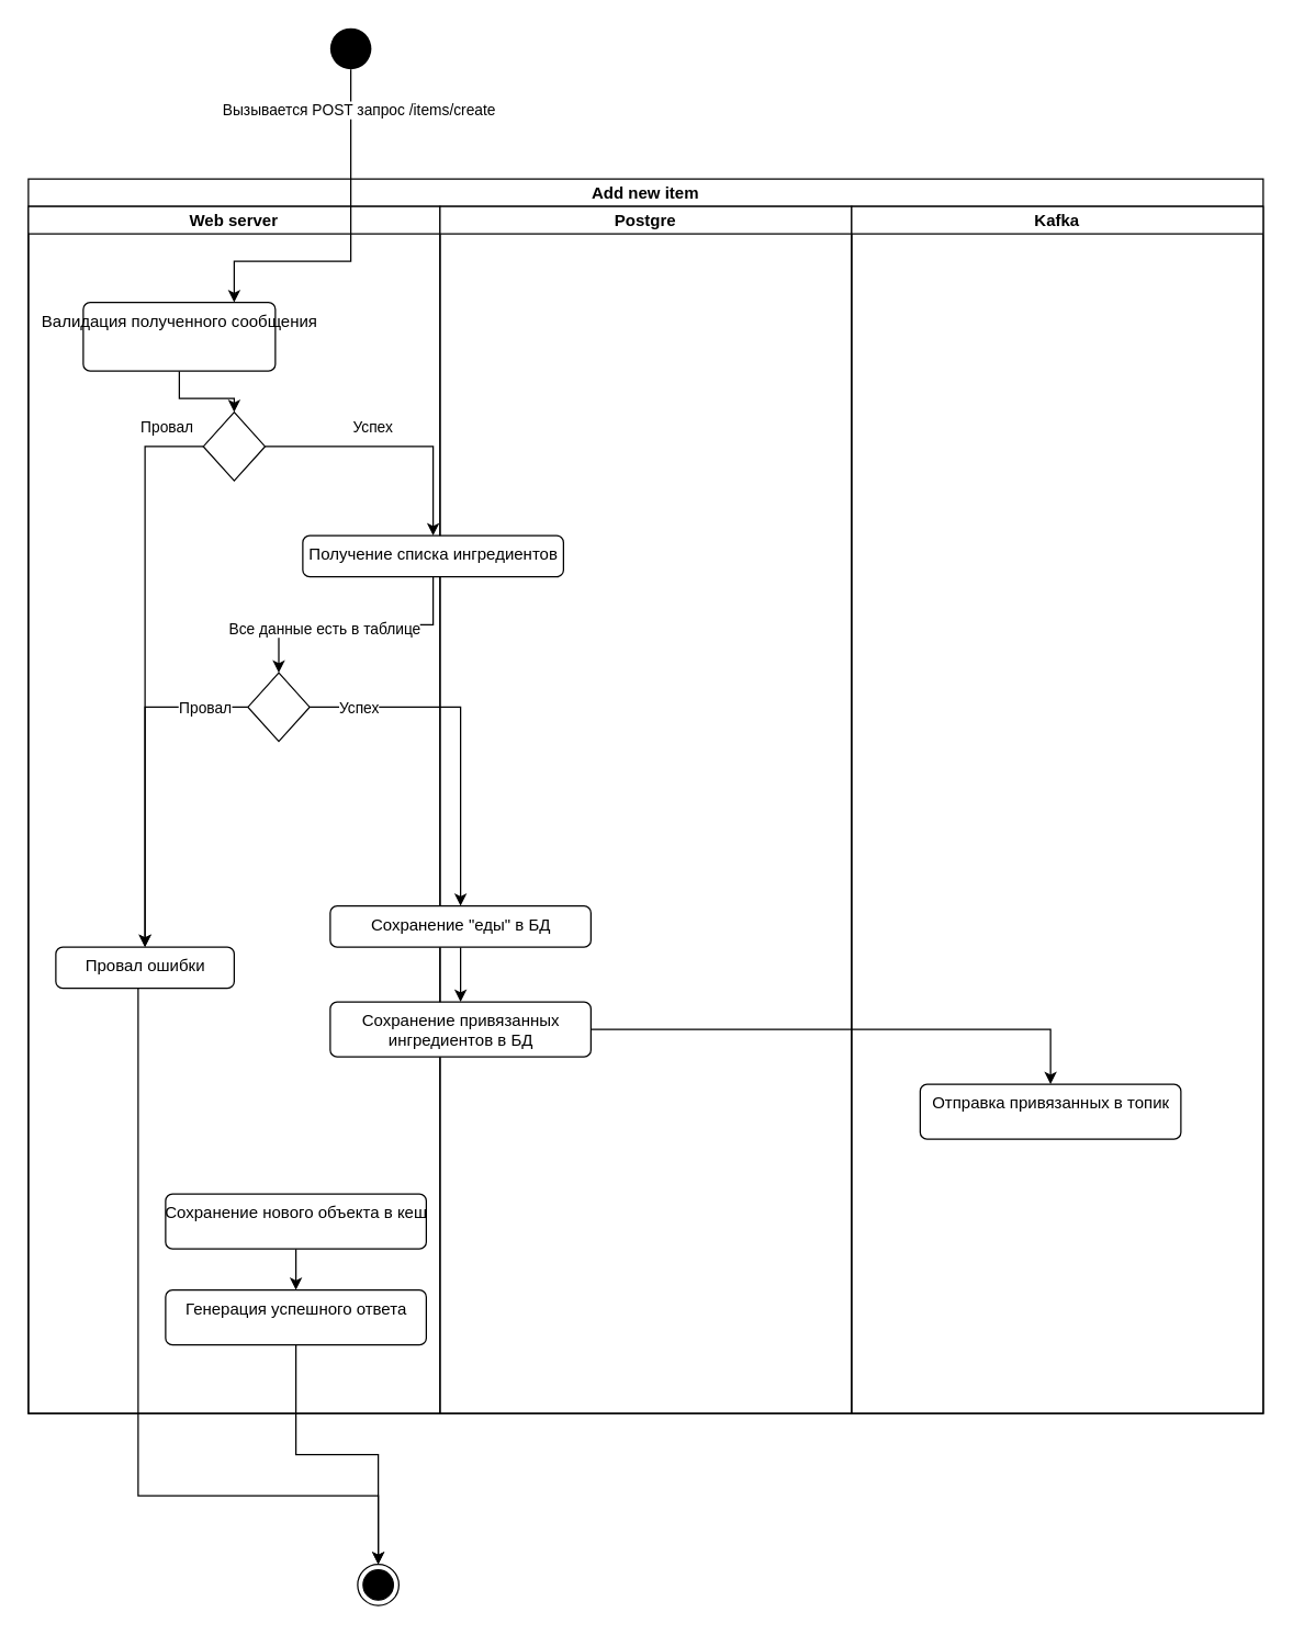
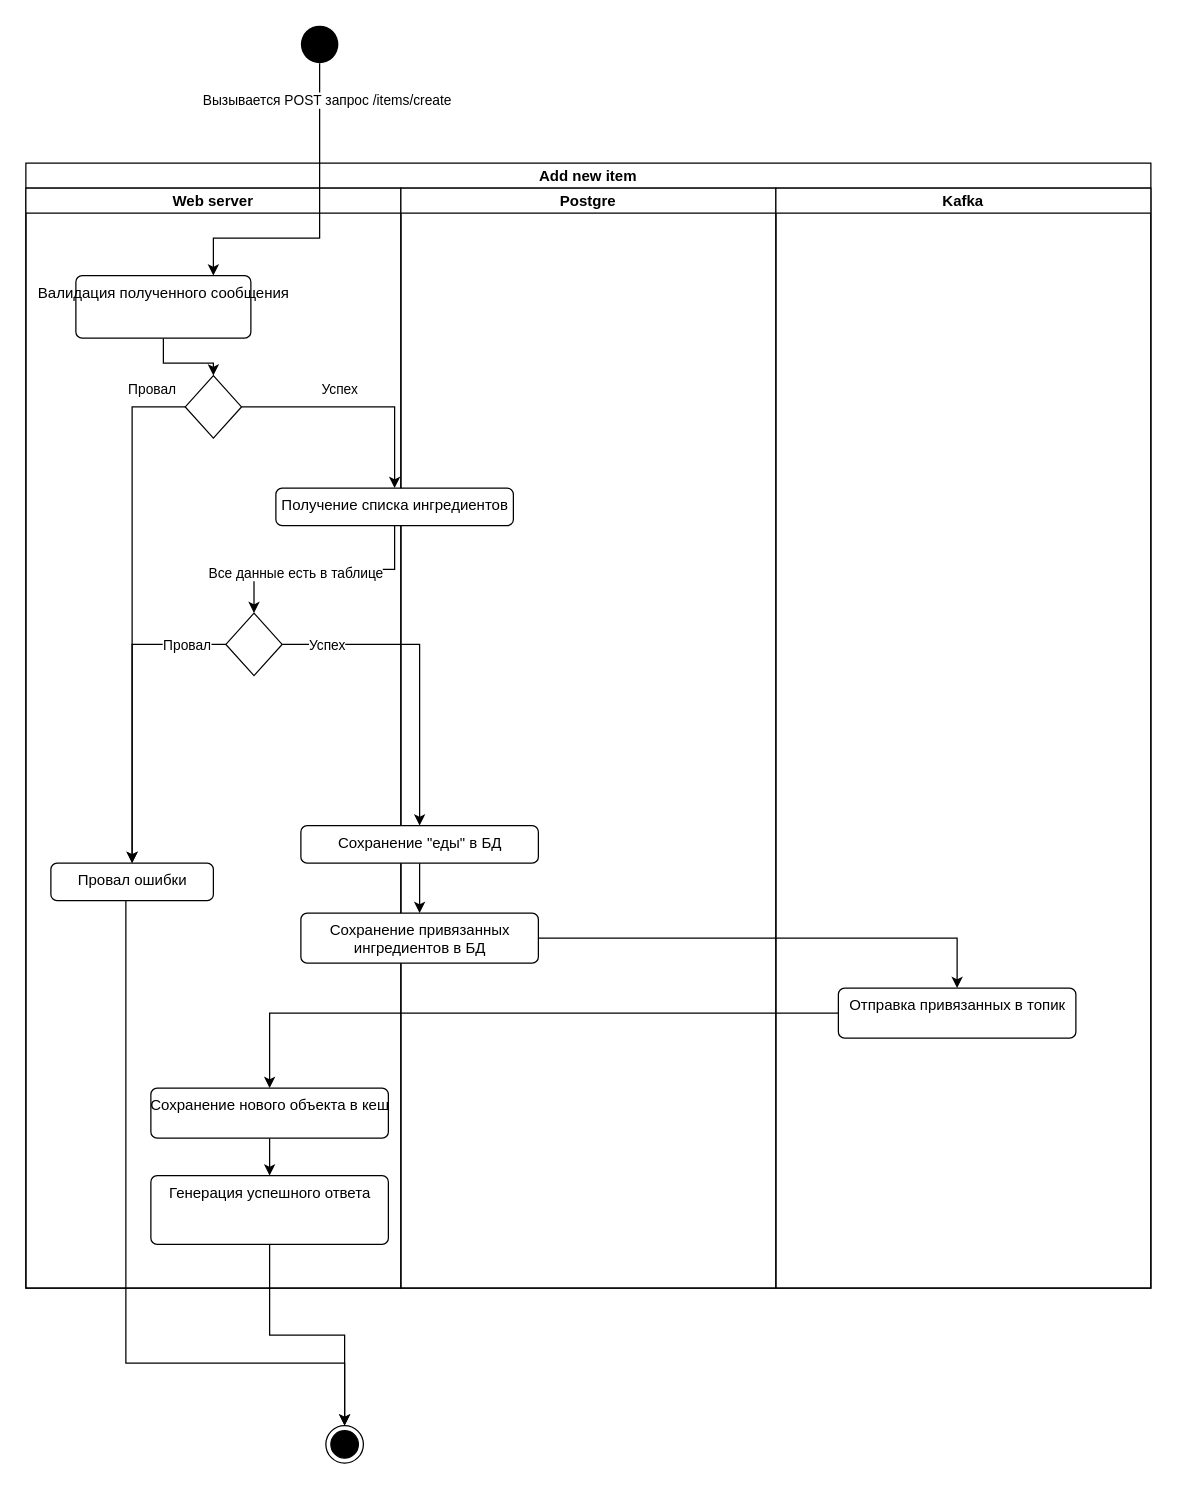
+ <mxCell id="30" style="edgeStyle=orthogonalEdgeStyle;rounded=0;orthogonalLoop=1;jettySize=auto;html=1;entryX=0.5;entryY=0;entryDx=0;entryDy=0;" edge="1" parent="2" source="22" target="14"><mxGeometry relative="1" as="geometry" /></mxCell>
- <mxCell id="15" value="Генерация успешного ответа" style="html=1;align=center;verticalAlign=top;rounded=1;absoluteArcSize=1;arcSize=10;dashed=0;" vertex="1" parent="3"><mxGeometry x="100" y="790" width="190" height="40" as="geometry" /></mxCell>
+ <mxCell id="15" value="Генерация успешного ответа" style="html=1;align=center;verticalAlign=top;rounded=1;absoluteArcSize=1;arcSize=10;dashed=0;" vertex="1" parent="3"><mxGeometry x="100" y="790" width="190" height="55" as="geometry" /></mxCell>
